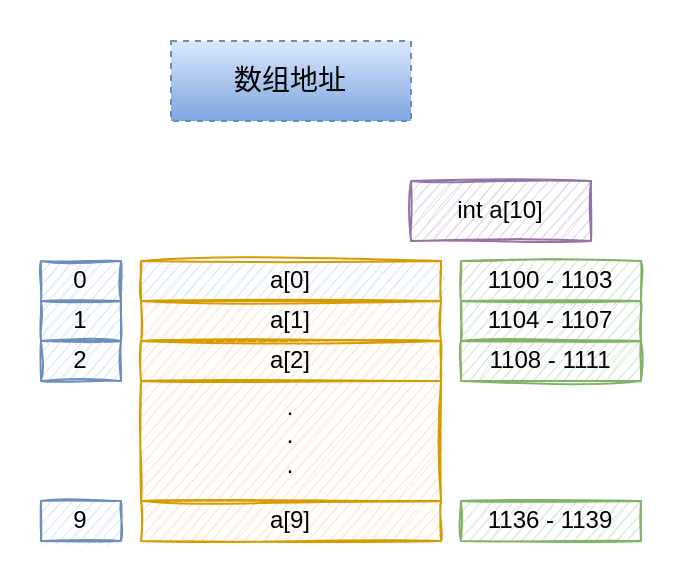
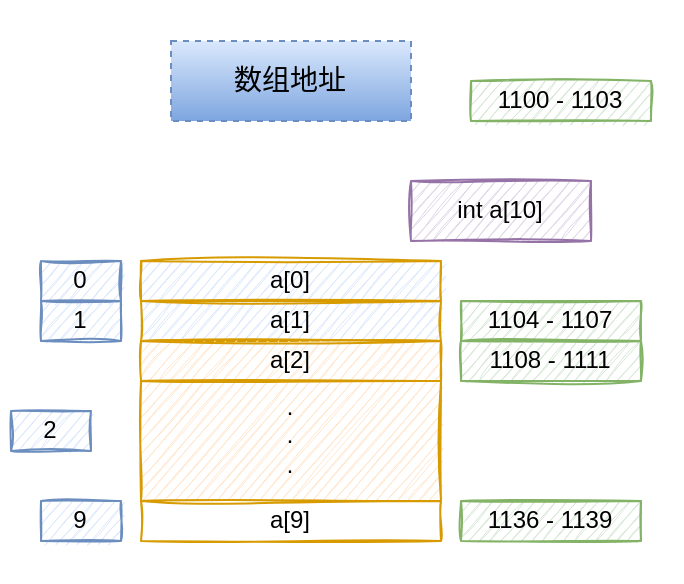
- <mxCell id="7" value="1100 - 1103" style="text;html=1;strokeColor=#82b366;fillColor=#d5e8d4;align=center;verticalAlign=middle;whiteSpace=wrap;rounded=0;sketch=1;" parent="1" vertex="1"><mxGeometry x="230" y="130" width="90" height="20" as="geometry" /></mxCell>
+ <mxCell id="7" value="1100 - 1103" style="text;html=1;strokeColor=#82b366;fillColor=#d5e8d4;align=center;verticalAlign=middle;whiteSpace=wrap;rounded=0;sketch=1;" parent="1" vertex="1"><mxGeometry x="235" y="40" width="90" height="20" as="geometry" /></mxCell>
- <mxCell id="3" value="a[1]" style="rounded=0;whiteSpace=wrap;html=1;fillColor=#ffe6cc;strokeColor=#d79b00;sketch=1;" parent="1" vertex="1"><mxGeometry x="70" y="150" width="150" height="20" as="geometry" /></mxCell>
+ <mxCell id="3" value="a[1]" style="rounded=0;whiteSpace=wrap;html=1;fillColor=#dae8fc;strokeColor=#d79b00;sketch=1;" parent="1" vertex="1"><mxGeometry x="70" y="150" width="150" height="20" as="geometry" /></mxCell>
- <mxCell id="13" value="2" style="text;html=1;strokeColor=#6c8ebf;fillColor=#dae8fc;align=center;verticalAlign=middle;whiteSpace=wrap;rounded=0;sketch=1;" parent="1" vertex="1"><mxGeometry x="20" y="170" width="40" height="20" as="geometry" /></mxCell>
+ <mxCell id="13" value="2" style="text;html=1;strokeColor=#6c8ebf;fillColor=#dae8fc;align=center;verticalAlign=middle;whiteSpace=wrap;rounded=0;sketch=1;" parent="1" vertex="1"><mxGeometry x="5" y="205" width="40" height="20" as="geometry" /></mxCell>
- <mxCell id="6" value="a[9]" style="rounded=0;whiteSpace=wrap;html=1;fillColor=#ffe6cc;strokeColor=#d79b00;sketch=1;" parent="1" vertex="1"><mxGeometry x="70" y="250" width="150" height="20" as="geometry" /></mxCell>
+ <mxCell id="6" value="a[9]" style="rounded=0;whiteSpace=wrap;html=1;fillColor=#ffffff;strokeColor=#d79b00;sketch=1;" parent="1" vertex="1"><mxGeometry x="70" y="250" width="150" height="20" as="geometry" /></mxCell>
